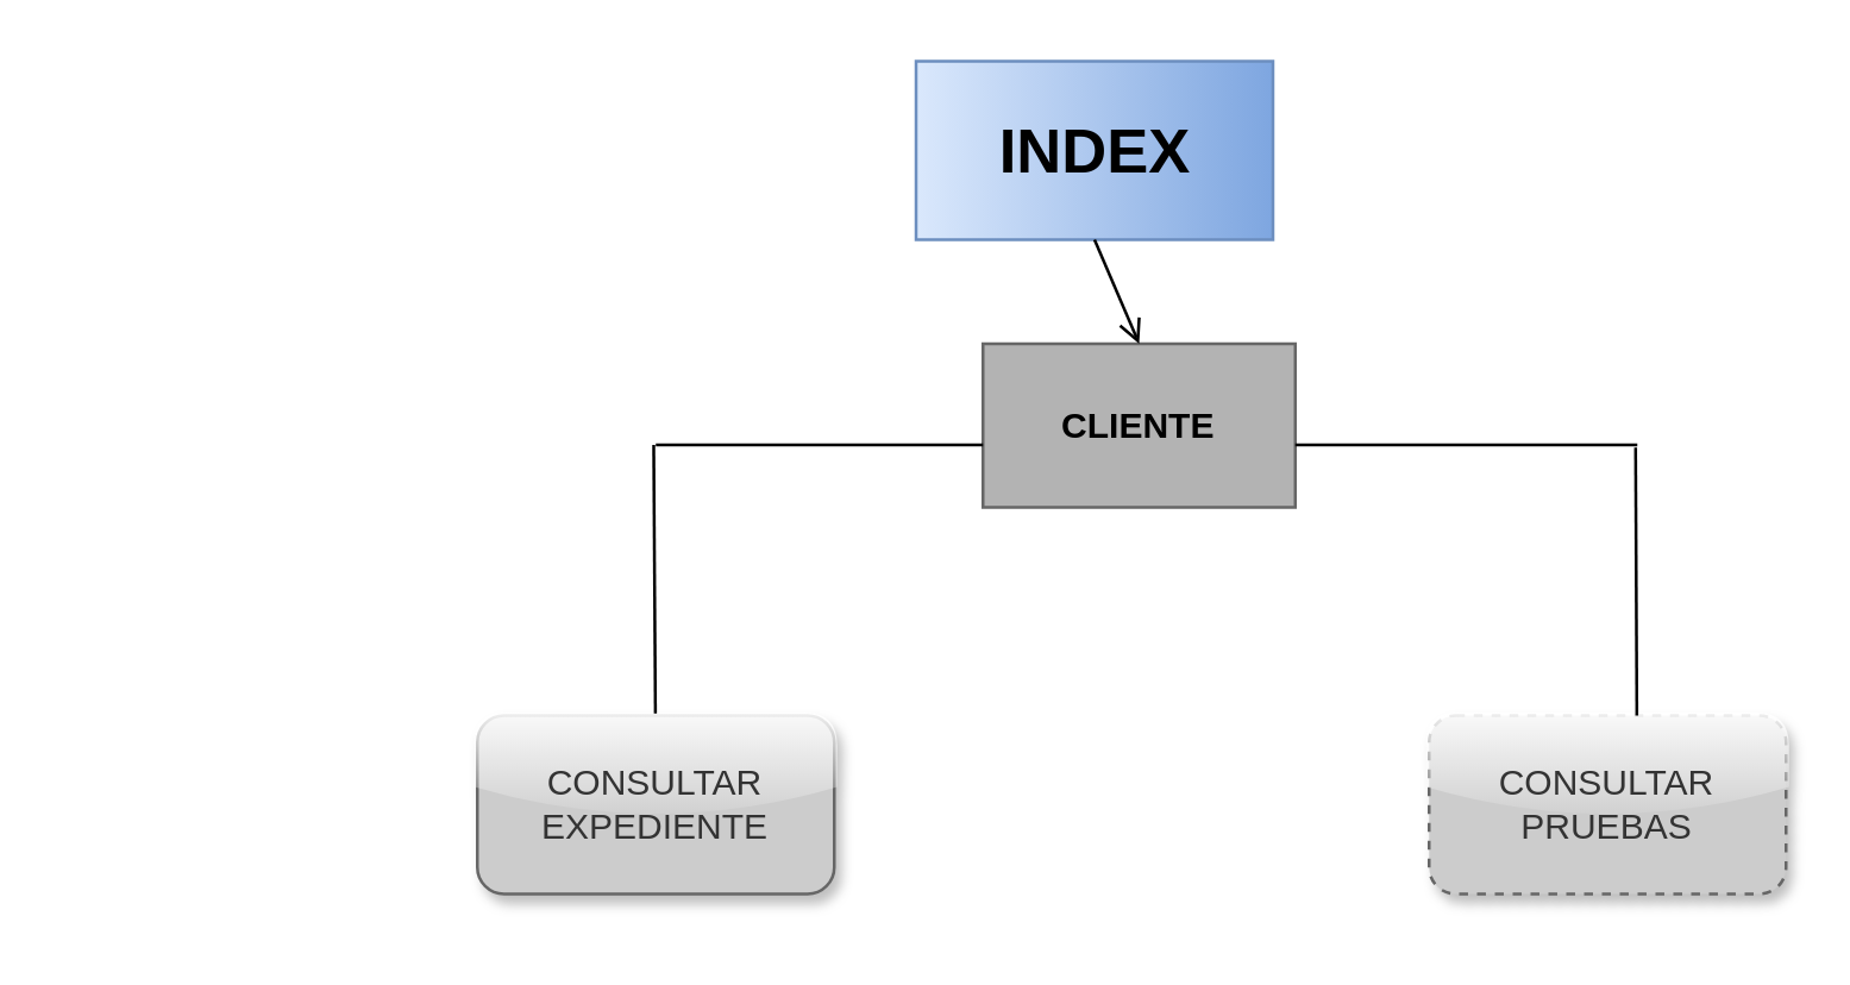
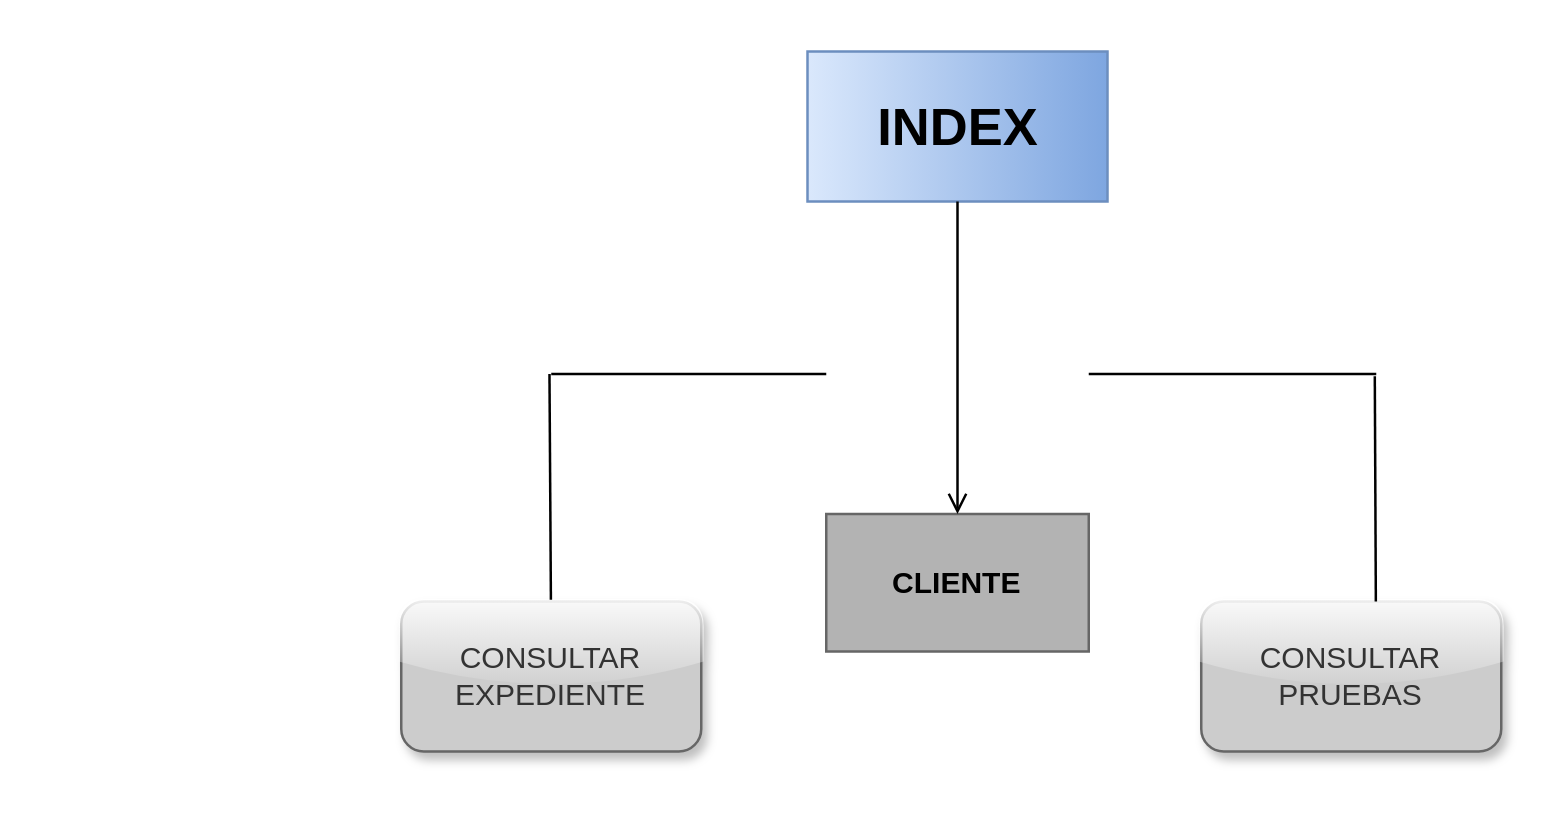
- <mxCell id="2" value="INDEX" style="rounded=0;fillColor=#dae8fc;strokeColor=#6c8ebf;gradientColor=#7ea6e0;fontStyle=1;horizontal=1;whiteSpace=wrap;html=1;fontSize=21;glass=0;shadow=0;gradientDirection=east;" parent="1" vertex="1"><mxGeometry x="307.5" y="20" width="120" height="60" as="geometry" /></mxCell>
+ <mxCell id="2" value="INDEX" style="rounded=0;fillColor=#dae8fc;strokeColor=#6c8ebf;gradientColor=#7ea6e0;fontStyle=1;horizontal=1;whiteSpace=wrap;html=1;fontSize=21;glass=0;shadow=0;gradientDirection=east;" parent="1" vertex="1"><mxGeometry x="322.5" y="20" width="120" height="60" as="geometry" /></mxCell>
- <mxCell id="3" value="CLIENTE" style="rounded=1;whiteSpace=wrap;html=1;arcSize=0;fillColor=#B3B3B3;strokeColor=#666666;gradientColor=#b3b3b3;shadow=0;comic=0;gradientDirection=north;fontStyle=1" parent="1" vertex="1"><mxGeometry x="330" y="115" width="105" height="55" as="geometry" /></mxCell>
+ <mxCell id="3" value="CLIENTE" style="rounded=1;whiteSpace=wrap;html=1;arcSize=0;fillColor=#B3B3B3;strokeColor=#666666;gradientColor=#b3b3b3;shadow=0;comic=0;gradientDirection=north;fontStyle=1" parent="1" vertex="1"><mxGeometry x="330" y="205" width="105" height="55" as="geometry" /></mxCell>
- <mxCell id="5" value="CONSULTAR PRUEBAS" style="rounded=1;whiteSpace=wrap;html=1;fillColor=#CCCCCC;strokeColor=#666666;fontColor=#333333;glass=1;shadow=1;dashed=1;" parent="1" vertex="1"><mxGeometry x="480" y="240" width="120" height="60" as="geometry" /></mxCell>
+ <mxCell id="5" value="CONSULTAR PRUEBAS" style="rounded=1;whiteSpace=wrap;html=1;fillColor=#CCCCCC;strokeColor=#666666;fontColor=#333333;glass=1;shadow=1;" parent="1" vertex="1"><mxGeometry x="480" y="240" width="120" height="60" as="geometry" /></mxCell>
